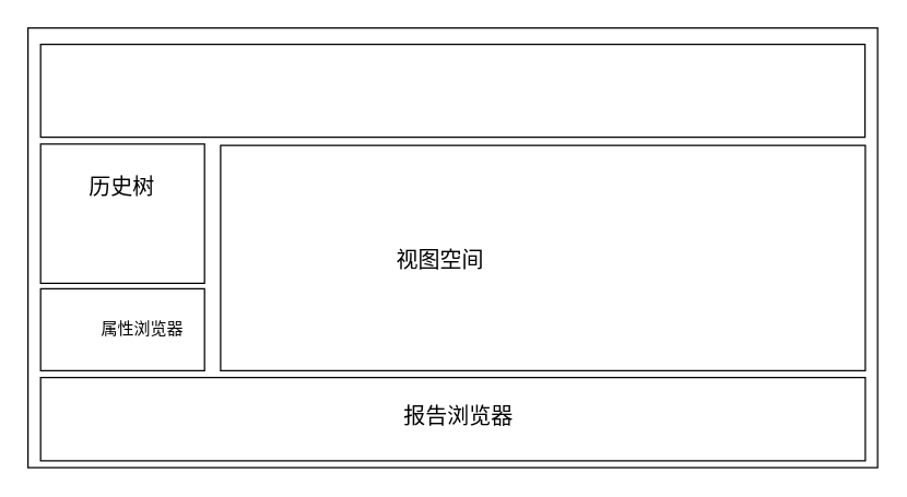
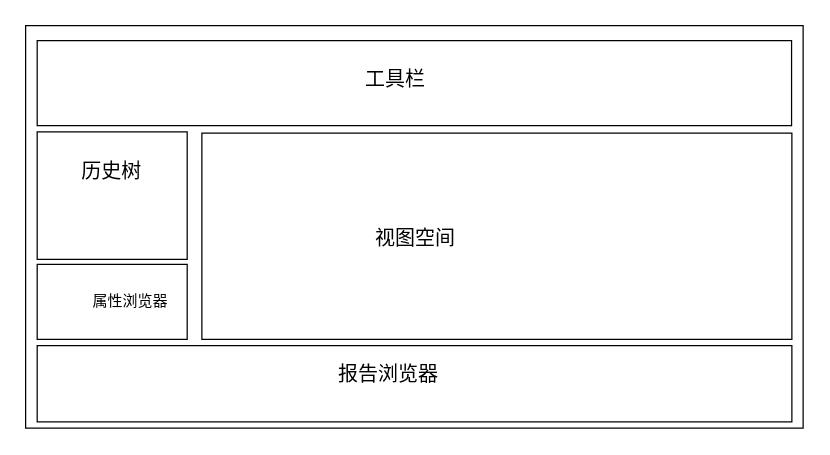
+ <mxCell id="4" value="工具栏" style="text;html=1;strokeColor=none;fillColor=none;align=center;verticalAlign=middle;whiteSpace=wrap;rounded=0;fontSize=16;" parent="1" vertex="1"><mxGeometry x="286" y="48" width="60" height="30" as="geometry" /></mxCell>
- <mxCell id="8" value="视图空间" style="text;html=1;strokeColor=none;fillColor=none;align=center;verticalAlign=middle;whiteSpace=wrap;rounded=0;fontSize=16;" parent="1" vertex="1"><mxGeometry x="271" y="176" width="102" height="28" as="geometry" /></mxCell>
+ <mxCell id="8" value="视图空间" style="text;html=1;strokeColor=none;fillColor=none;align=center;verticalAlign=middle;whiteSpace=wrap;rounded=0;fontSize=16;" parent="1" vertex="1"><mxGeometry x="281" y="176" width="102" height="28" as="geometry" /></mxCell>
- <mxCell id="10" value="报告浏览器" style="text;html=1;strokeColor=none;fillColor=none;align=center;verticalAlign=middle;whiteSpace=wrap;rounded=0;fontSize=16;" parent="1" vertex="1"><mxGeometry x="286" y="290" width="99" height="28" as="geometry" /></mxCell>
+ <mxCell id="10" value="报告浏览器" style="text;html=1;strokeColor=none;fillColor=none;align=center;verticalAlign=middle;whiteSpace=wrap;rounded=0;fontSize=16;" parent="1" vertex="1"><mxGeometry x="261" y="285" width="99" height="28" as="geometry" /></mxCell>
